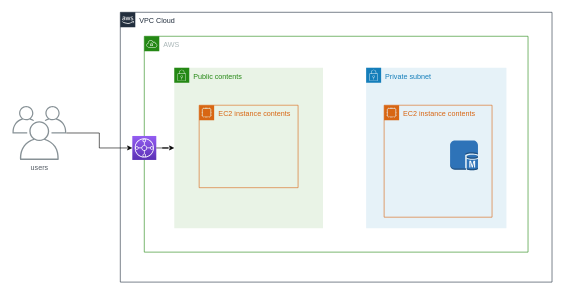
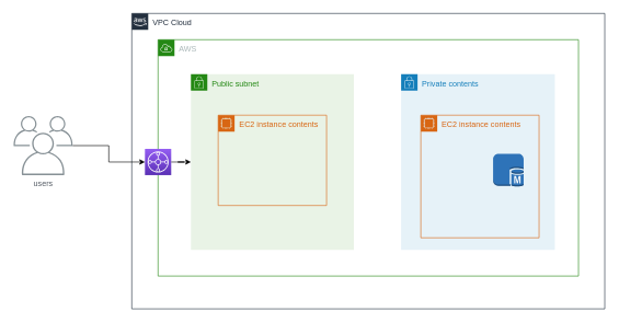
- <mxCell id="9" value="Public contents" style="points=[[0,0],[0.25,0],[0.5,0],[0.75,0],[1,0],[1,0.25],[1,0.5],[1,0.75],[1,1],[0.75,1],[0.5,1],[0.25,1],[0,1],[0,0.75],[0,0.5],[0,0.25]];outlineConnect=0;gradientColor=none;html=1;whiteSpace=wrap;fontSize=12;fontStyle=0;container=1;pointerEvents=0;collapsible=0;recursiveResize=0;shape=mxgraph.aws4.group;grIcon=mxgraph.aws4.group_security_group;grStroke=0;strokeColor=#248814;fillColor=#E9F3E6;verticalAlign=top;align=left;spacingLeft=30;fontColor=#248814;dashed=0;" vertex="1" parent="3"><mxGeometry x="50" y="52.5" width="248" height="267.5" as="geometry" /></mxCell>
+ <mxCell id="9" value="Public subnet" style="points=[[0,0],[0.25,0],[0.5,0],[0.75,0],[1,0],[1,0.25],[1,0.5],[1,0.75],[1,1],[0.75,1],[0.5,1],[0.25,1],[0,1],[0,0.75],[0,0.5],[0,0.25]];outlineConnect=0;gradientColor=none;html=1;whiteSpace=wrap;fontSize=12;fontStyle=0;container=1;pointerEvents=0;collapsible=0;recursiveResize=0;shape=mxgraph.aws4.group;grIcon=mxgraph.aws4.group_security_group;grStroke=0;strokeColor=#248814;fillColor=#E9F3E6;verticalAlign=top;align=left;spacingLeft=30;fontColor=#248814;dashed=0;" vertex="1" parent="3"><mxGeometry x="50" y="52.5" width="248" height="267.5" as="geometry" /></mxCell>
- <mxCell id="4" value="Private subnet" style="points=[[0,0],[0.25,0],[0.5,0],[0.75,0],[1,0],[1,0.25],[1,0.5],[1,0.75],[1,1],[0.75,1],[0.5,1],[0.25,1],[0,1],[0,0.75],[0,0.5],[0,0.25]];outlineConnect=0;gradientColor=none;html=1;whiteSpace=wrap;fontSize=12;fontStyle=0;container=1;pointerEvents=0;collapsible=0;recursiveResize=0;shape=mxgraph.aws4.group;grIcon=mxgraph.aws4.group_security_group;grStroke=0;strokeColor=#147EBA;fillColor=#E6F2F8;verticalAlign=top;align=left;spacingLeft=30;fontColor=#147EBA;dashed=0;" vertex="1" parent="3"><mxGeometry x="370" y="52.5" width="234" height="267.5" as="geometry" /></mxCell>
+ <mxCell id="4" value="Private contents" style="points=[[0,0],[0.25,0],[0.5,0],[0.75,0],[1,0],[1,0.25],[1,0.5],[1,0.75],[1,1],[0.75,1],[0.5,1],[0.25,1],[0,1],[0,0.75],[0,0.5],[0,0.25]];outlineConnect=0;gradientColor=none;html=1;whiteSpace=wrap;fontSize=12;fontStyle=0;container=1;pointerEvents=0;collapsible=0;recursiveResize=0;shape=mxgraph.aws4.group;grIcon=mxgraph.aws4.group_security_group;grStroke=0;strokeColor=#147EBA;fillColor=#E6F2F8;verticalAlign=top;align=left;spacingLeft=30;fontColor=#147EBA;dashed=0;" vertex="1" parent="3"><mxGeometry x="370" y="52.5" width="234" height="267.5" as="geometry" /></mxCell>
